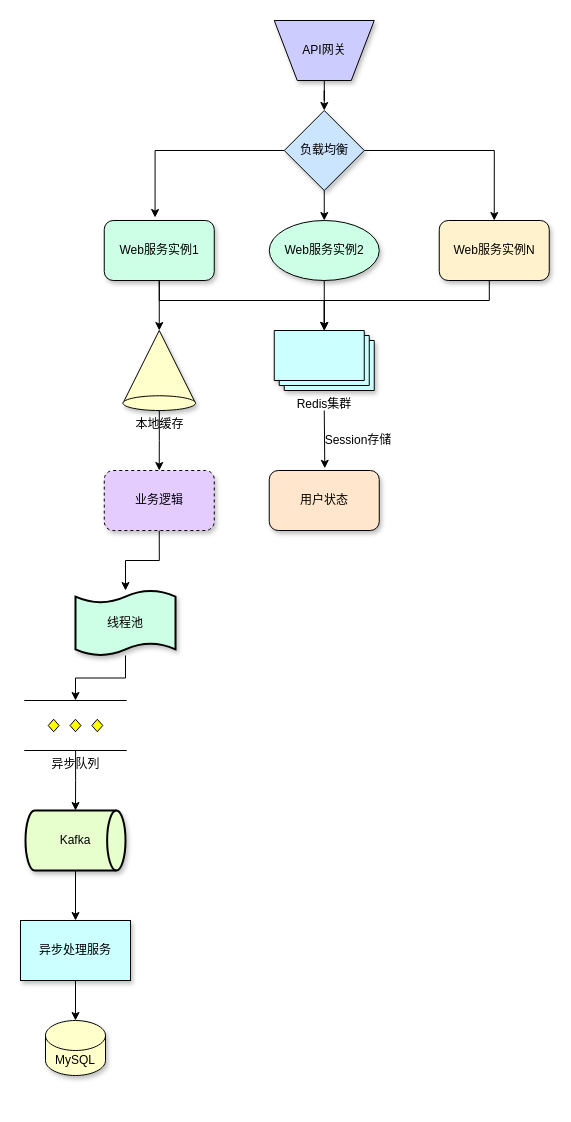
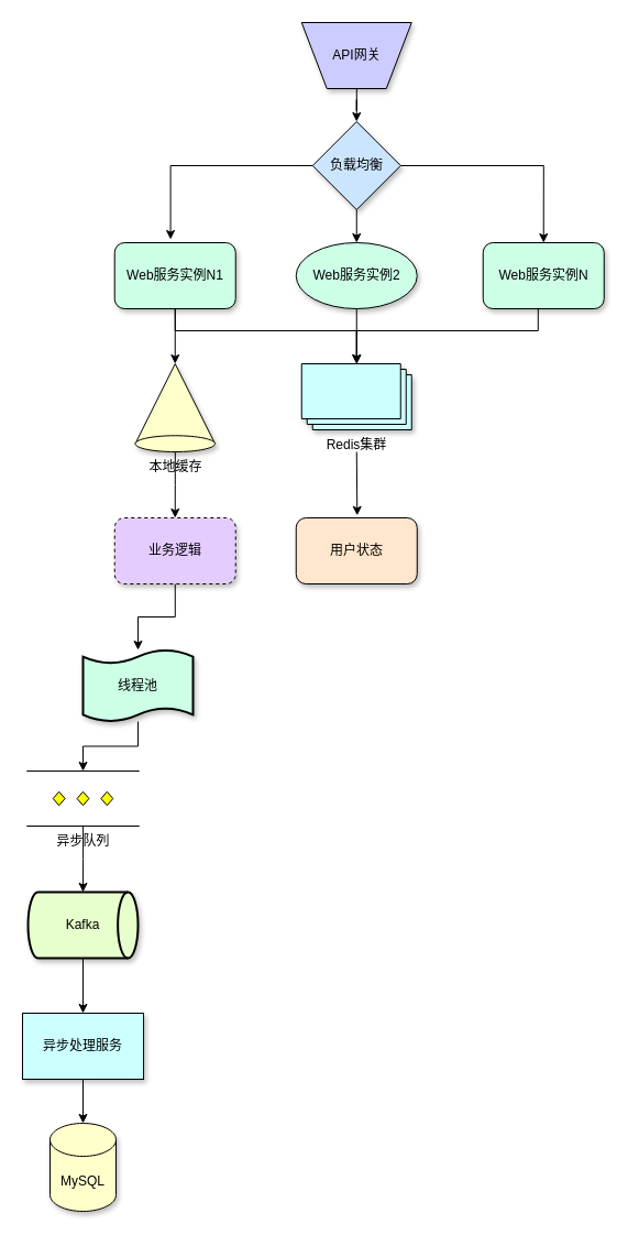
- <mxCell id="24" value="Web服务实例1" style="rounded=1;whiteSpace=wrap;html=1;fillColor=#CCFFE6;shadow=1;" parent="13" vertex="1"><mxGeometry y="200" width="110" height="60" as="geometry" /></mxCell>
+ <mxCell id="24" value="Web服务实例N1" style="rounded=1;whiteSpace=wrap;html=1;fillColor=#CCFFE6;shadow=1;" parent="13" vertex="1"><mxGeometry y="200" width="110" height="60" as="geometry" /></mxCell>
- <mxCell id="26" value="Web服务实例N" style="rounded=1;whiteSpace=wrap;html=1;fillColor=#fff2cc;shadow=1;" parent="13" vertex="1"><mxGeometry x="335" y="200" width="110" height="60" as="geometry" /></mxCell>
+ <mxCell id="26" value="Web服务实例N" style="rounded=1;whiteSpace=wrap;html=1;fillColor=#CCFFE6;shadow=1;" parent="13" vertex="1"><mxGeometry x="335" y="200" width="110" height="60" as="geometry" /></mxCell>
- <mxCell id="23" style="edgeStyle=orthogonalEdgeStyle;rounded=0;orthogonalLoop=1;jettySize=auto;html=1;" parent="13" source="26" target="17" edge="1"><mxGeometry relative="1" as="geometry"><Array as="points"><mxPoint x="385" y="280" /><mxPoint x="220" y="280" /></Array></mxGeometry></mxCell>
+ <mxCell id="23" style="edgeStyle=orthogonalEdgeStyle;rounded=0;orthogonalLoop=1;jettySize=auto;html=1;endArrow=open;" parent="13" source="26" target="17" edge="1"><mxGeometry relative="1" as="geometry"><Array as="points"><mxPoint x="385" y="280" /><mxPoint x="220" y="280" /></Array></mxGeometry></mxCell>
- <mxCell id="19" value="Session存储" style="text;strokeColor=none;align=center;fillColor=none;html=1;verticalAlign=middle;whiteSpace=wrap;rounded=0;" parent="13" vertex="1"><mxGeometry x="219" y="410" width="70" height="20" as="geometry" /></mxCell>
- <mxCell id="7" value="MySQL" style="shape=cylinder3;whiteSpace=wrap;html=1;boundedLbl=1;backgroundOutline=1;size=15;fillColor=#FFFFCC;shadow=1;" parent="2" vertex="1"><mxGeometry x="25" y="1000" width="60" height="55" as="geometry" /></mxCell>
+ <mxCell id="7" value="MySQL" style="shape=cylinder3;whiteSpace=wrap;html=1;boundedLbl=1;backgroundOutline=1;size=15;fillColor=#FFFFCC;shadow=1;" parent="2" vertex="1"><mxGeometry x="25" y="1000" width="60" height="80" as="geometry" /></mxCell>
